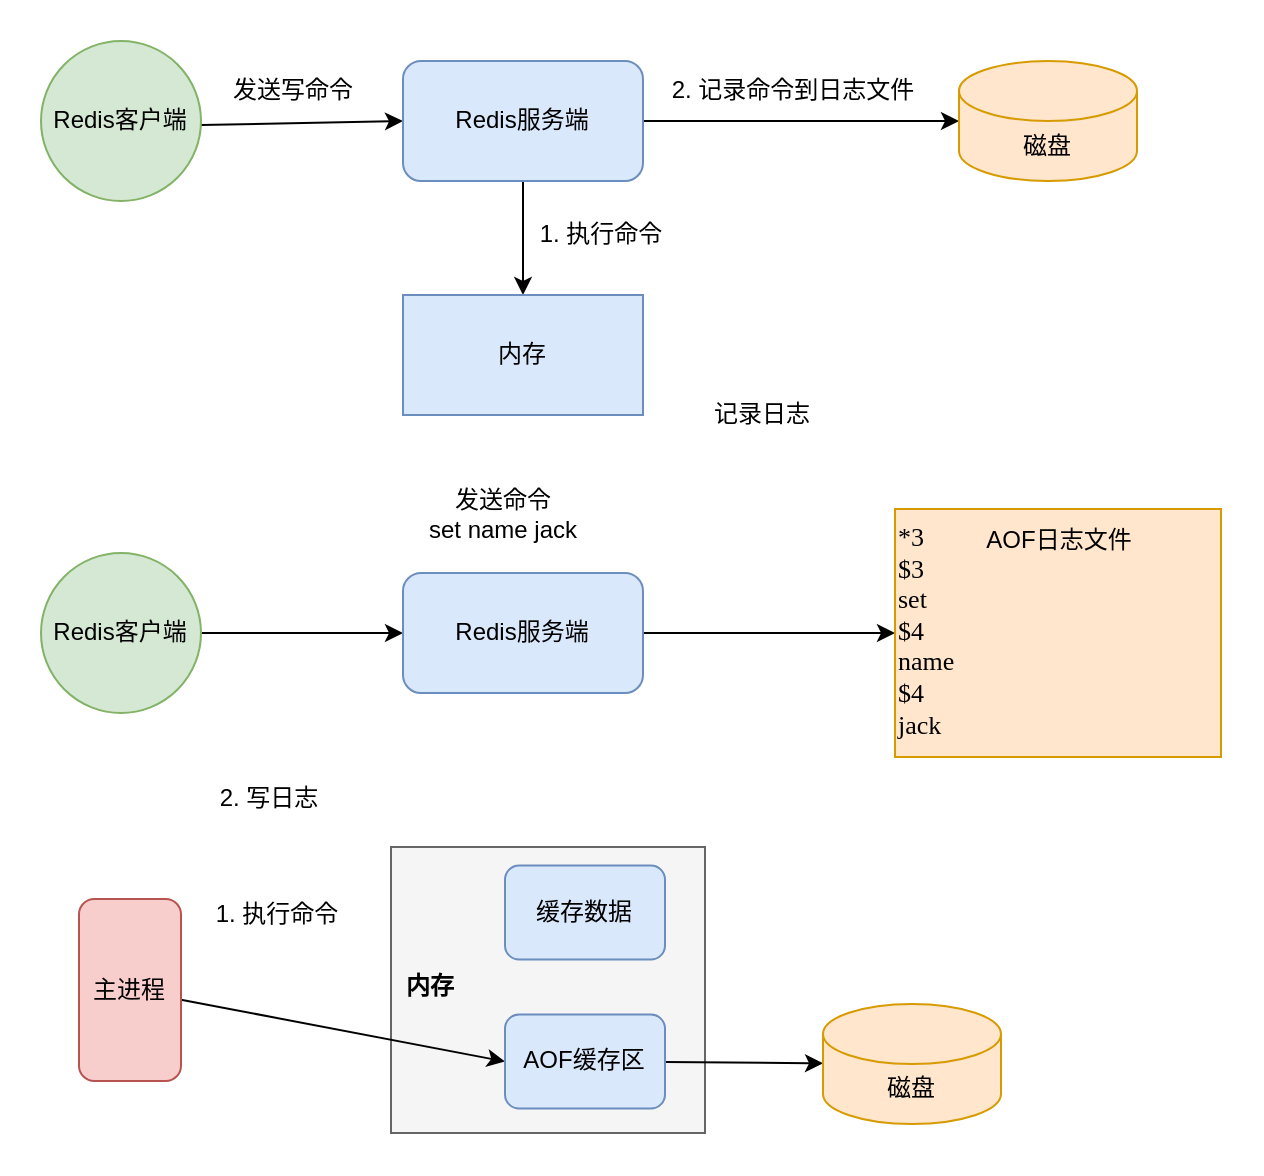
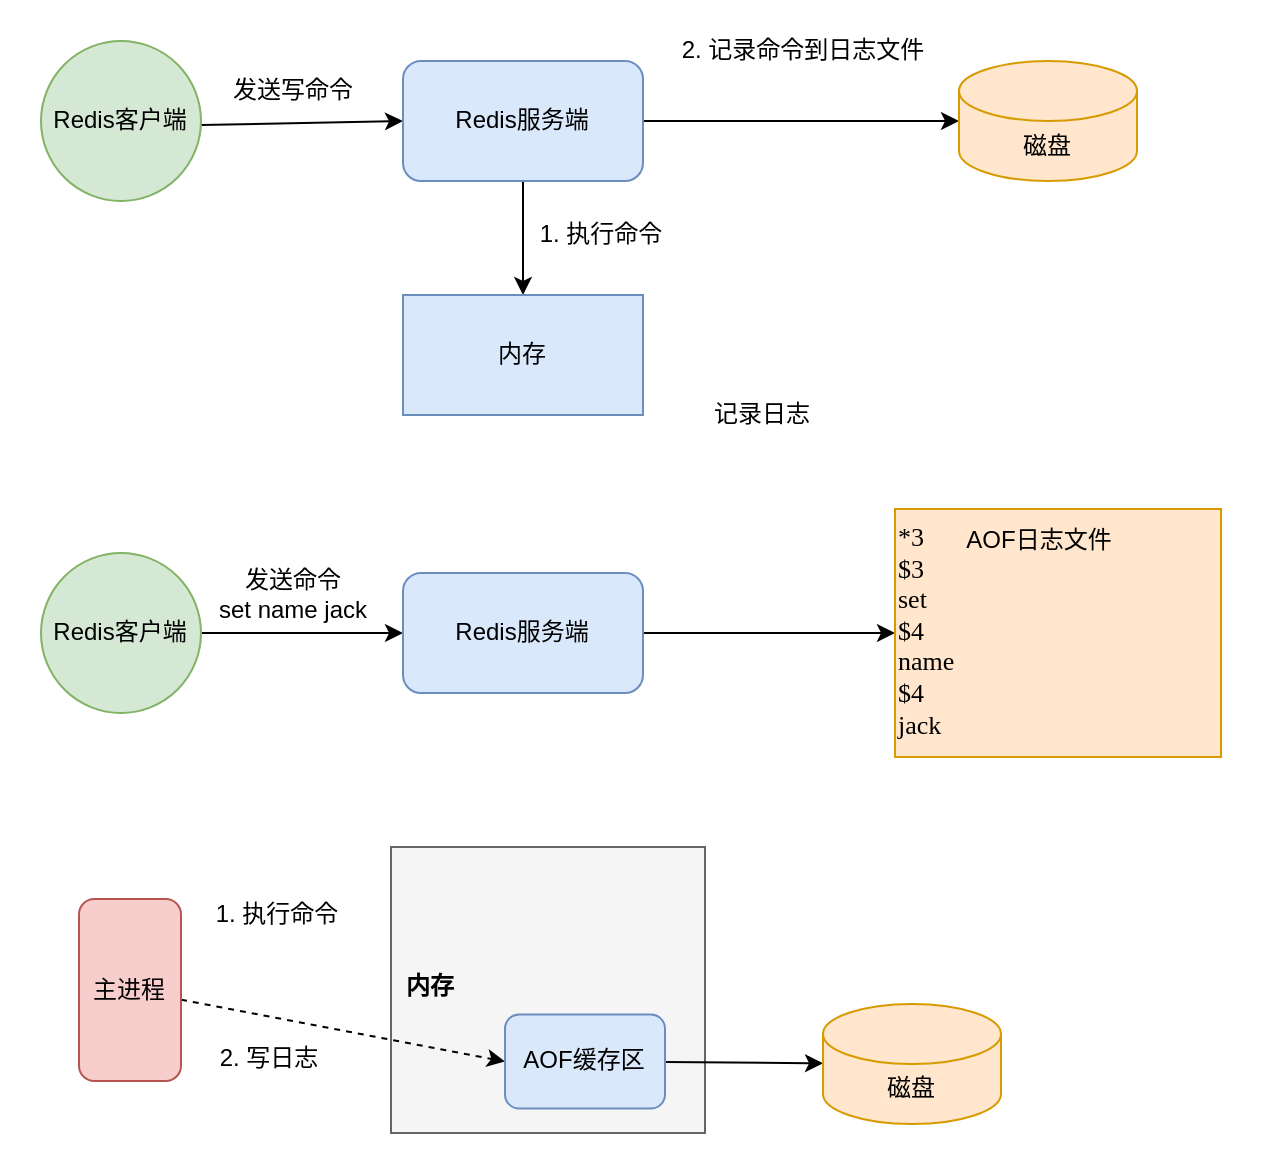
- <mxCell id="12" value="2. 记录命令到日志文件" style="text;html=1;align=center;verticalAlign=middle;resizable=0;points=[];autosize=1;strokeColor=none;fillColor=none;" vertex="1" parent="1"><mxGeometry x="326" y="32" width="139" height="26" as="geometry" /></mxCell>
+ <mxCell id="12" value="2. 记录命令到日志文件" style="text;html=1;align=center;verticalAlign=middle;resizable=0;points=[];autosize=1;strokeColor=none;fillColor=none;" vertex="1" parent="1"><mxGeometry x="331" y="12" width="139" height="26" as="geometry" /></mxCell>
- <mxCell id="17" value="发送命令&lt;br&gt;set name jack" style="text;html=1;align=center;verticalAlign=middle;resizable=0;points=[];autosize=1;strokeColor=none;fillColor=none;" vertex="1" parent="1"><mxGeometry x="205" y="236" width="92" height="41" as="geometry" /></mxCell>
+ <mxCell id="17" value="发送命令&lt;br&gt;set name jack" style="text;html=1;align=center;verticalAlign=middle;resizable=0;points=[];autosize=1;strokeColor=none;fillColor=none;" vertex="1" parent="1"><mxGeometry x="100" y="276" width="92" height="41" as="geometry" /></mxCell>
- <mxCell id="20" value="AOF日志文件" style="text;html=1;align=center;verticalAlign=middle;resizable=0;points=[];autosize=1;strokeColor=none;fillColor=none;" vertex="1" parent="1"><mxGeometry x="483" y="257" width="91" height="26" as="geometry" /></mxCell>
+ <mxCell id="20" value="AOF日志文件" style="text;html=1;align=center;verticalAlign=middle;resizable=0;points=[];autosize=1;strokeColor=none;fillColor=none;" vertex="1" parent="1"><mxGeometry x="473" y="257" width="91" height="26" as="geometry" /></mxCell>
- <mxCell id="24" value="2. 写日志" style="text;html=1;strokeColor=none;fillColor=none;align=center;verticalAlign=middle;whiteSpace=wrap;rounded=0;" vertex="1" parent="1"><mxGeometry x="90" y="384" width="89" height="30" as="geometry" /></mxCell>
+ <mxCell id="24" value="2. 写日志" style="text;html=1;strokeColor=none;fillColor=none;align=center;verticalAlign=middle;whiteSpace=wrap;rounded=0;" vertex="1" parent="1"><mxGeometry x="90" y="514" width="89" height="30" as="geometry" /></mxCell>
- <mxCell id="25" value="缓存数据" style="rounded=1;whiteSpace=wrap;html=1;fillColor=#dae8fc;strokeColor=#6c8ebf;" vertex="1" parent="1"><mxGeometry x="252" y="432.25" width="80" height="47" as="geometry" /></mxCell>
- <mxCell id="21" style="rounded=0;orthogonalLoop=1;jettySize=auto;html=1;entryX=0;entryY=0.5;entryDx=0;entryDy=0;" edge="1" parent="1" source="22" target="27"><mxGeometry relative="1" as="geometry" /></mxCell>
+ <mxCell id="21" style="rounded=0;orthogonalLoop=1;jettySize=auto;html=1;entryX=0;entryY=0.5;entryDx=0;entryDy=0;dashed=1;" edge="1" parent="1" source="22" target="27"><mxGeometry relative="1" as="geometry" /></mxCell>
